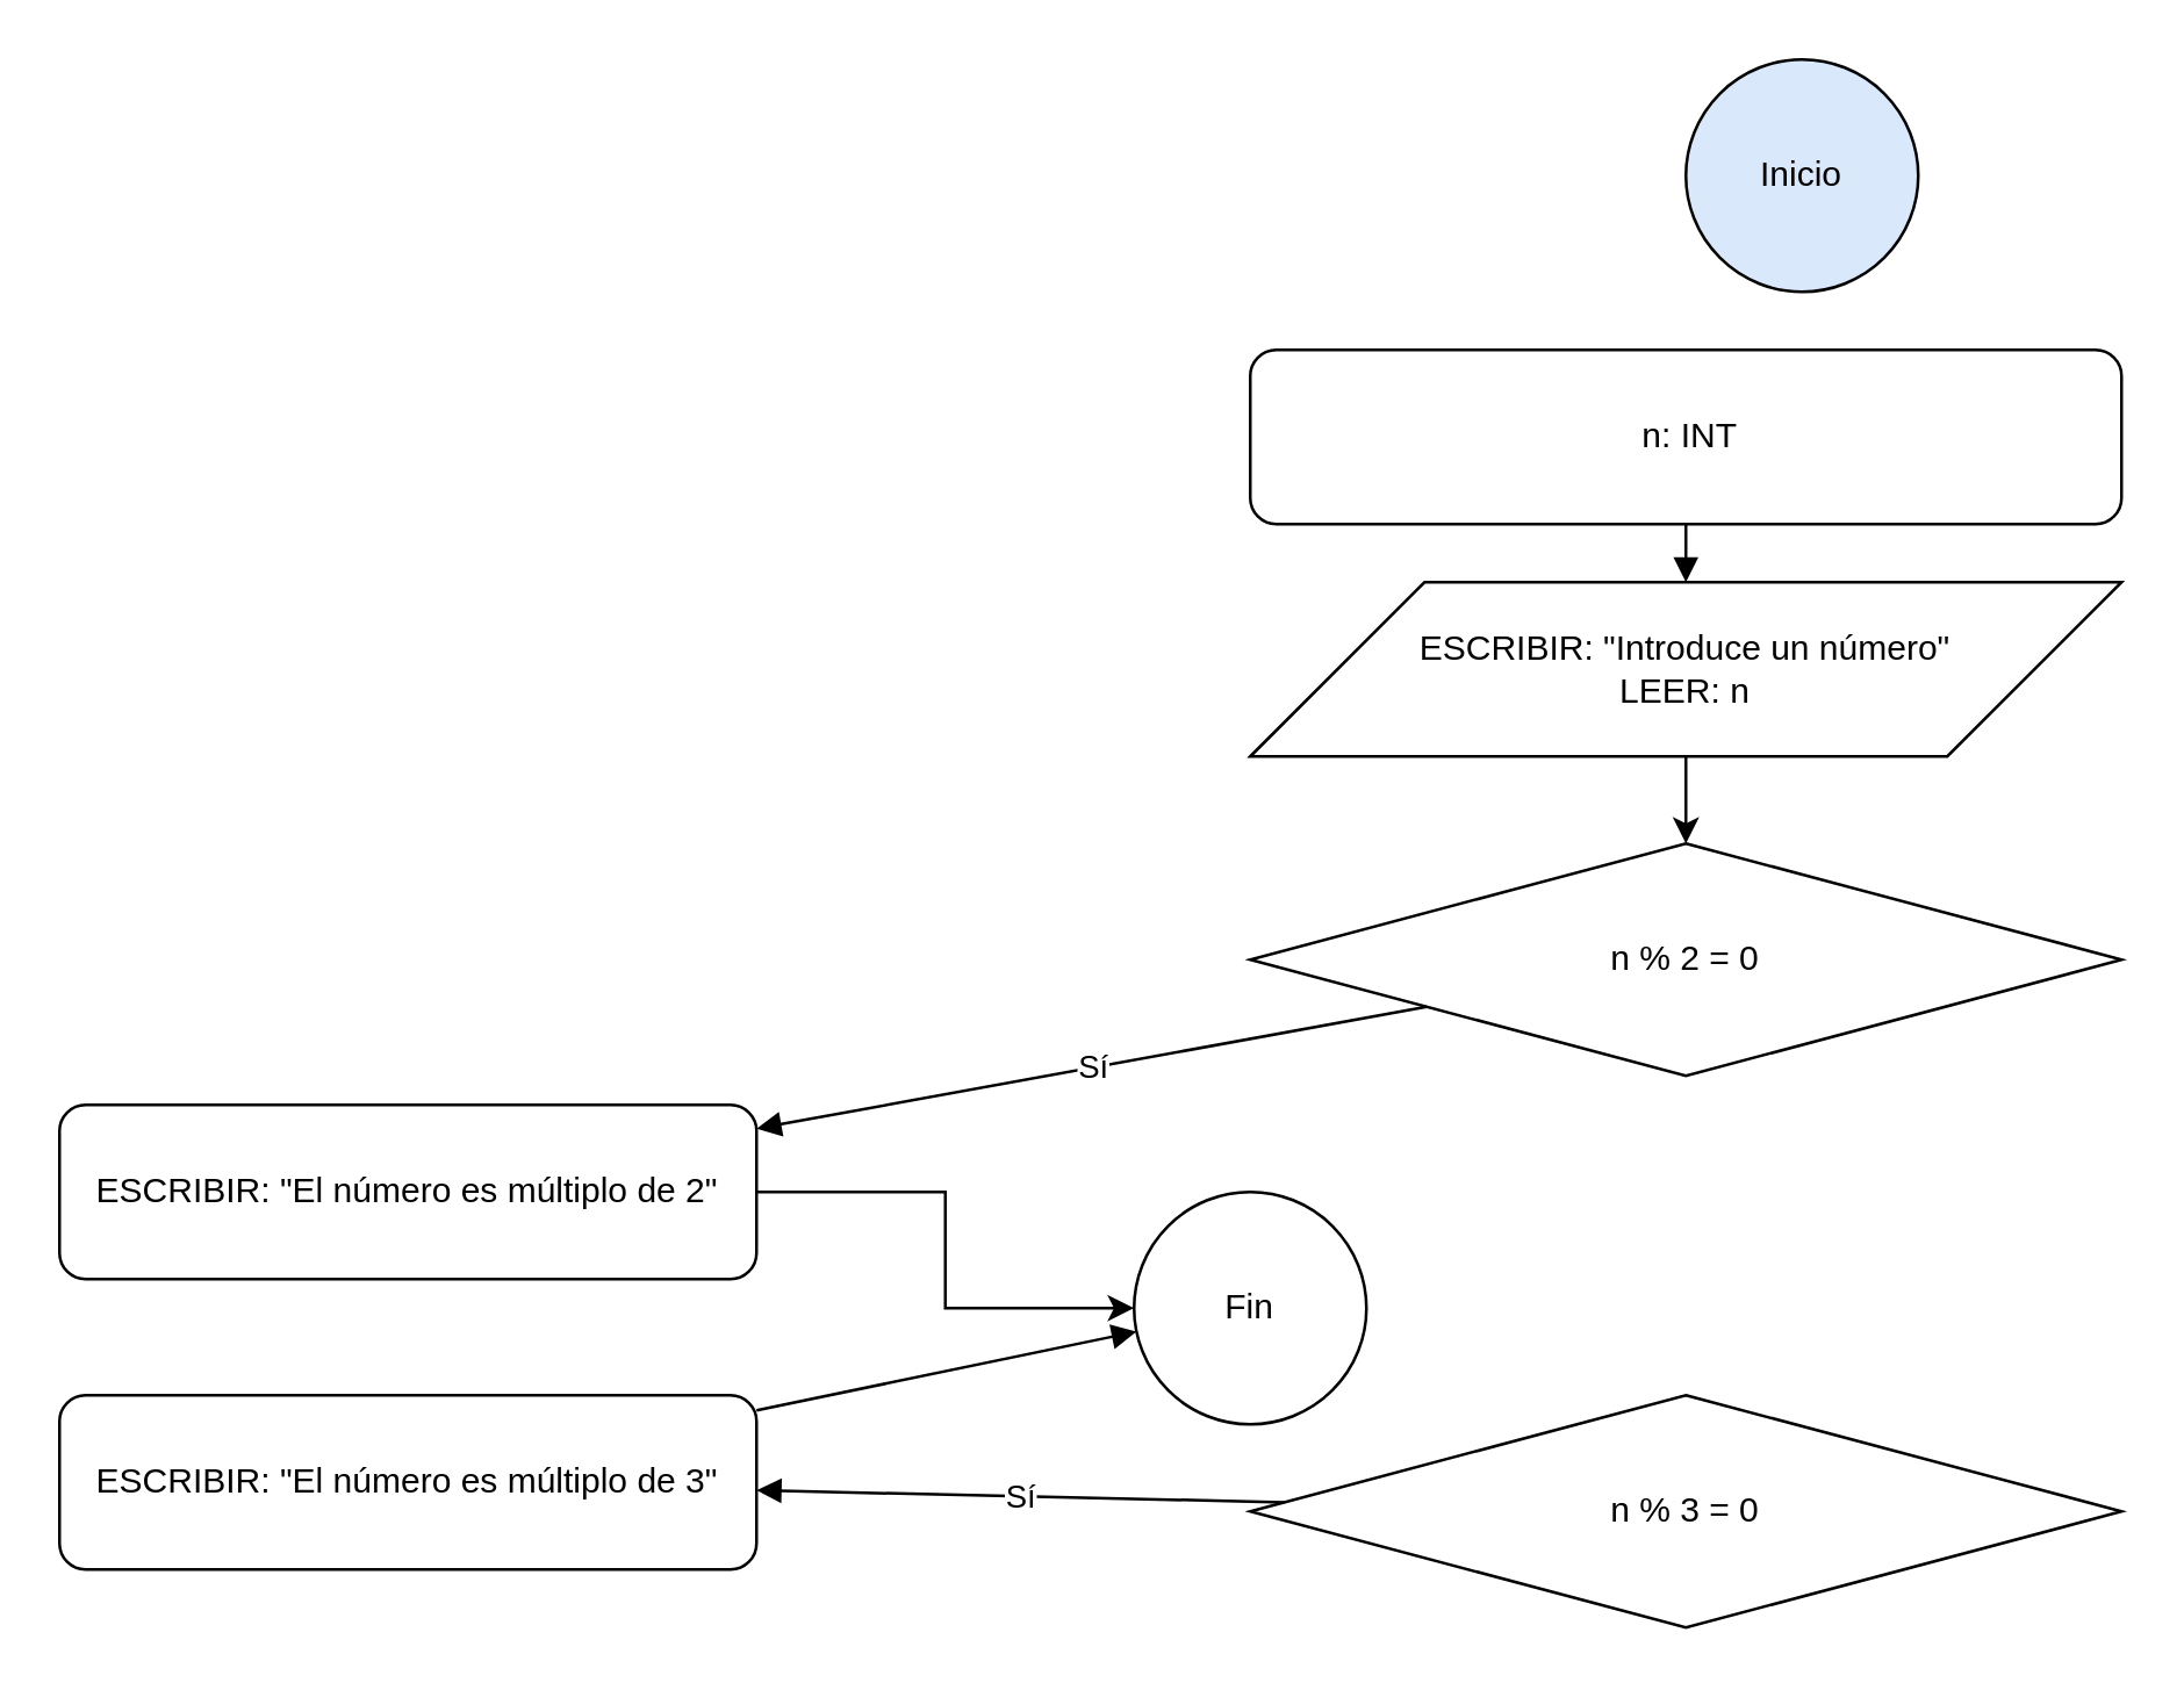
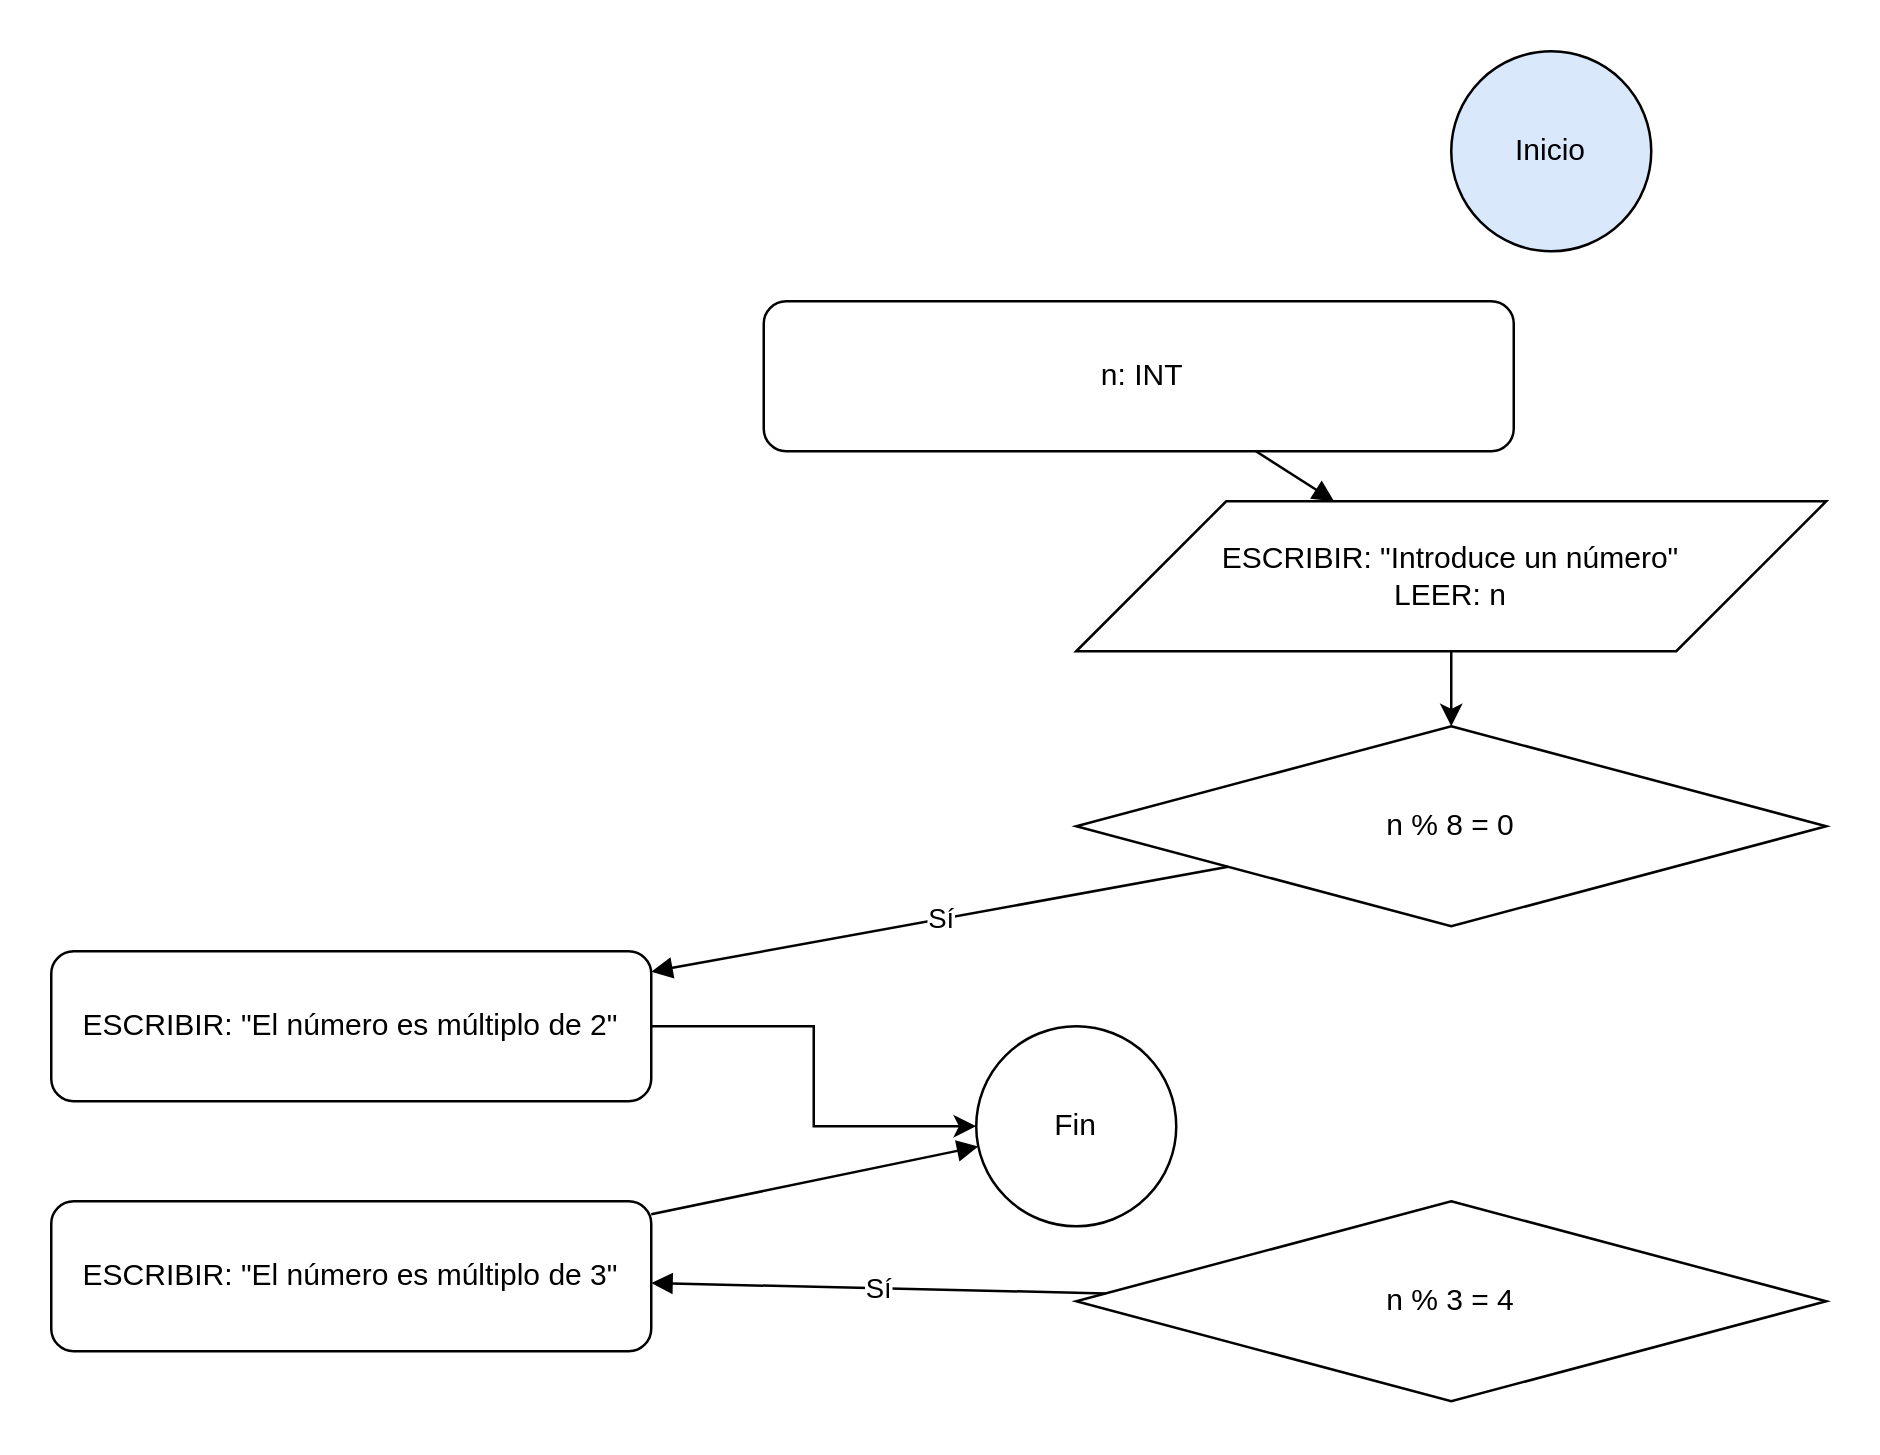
- <mxCell id="3" value="&amp;nbsp;n: INT" style="rounded=1;whiteSpace=wrap;html=1;" vertex="1" parent="1"><mxGeometry x="430" y="120" width="300" height="60" as="geometry" /></mxCell>
+ <mxCell id="3" value="&amp;nbsp;n: INT" style="rounded=1;whiteSpace=wrap;html=1;" vertex="1" parent="1"><mxGeometry x="305" y="120" width="300" height="60" as="geometry" /></mxCell>
- <mxCell id="6" value="n % 2 = 0" style="rhombus;whiteSpace=wrap;html=1;" vertex="1" parent="1"><mxGeometry x="430" y="290" width="300" height="80" as="geometry" /></mxCell>
+ <mxCell id="6" value="n % 8 = 0" style="rhombus;whiteSpace=wrap;html=1;" vertex="1" parent="1"><mxGeometry x="430" y="290" width="300" height="80" as="geometry" /></mxCell>
- <mxCell id="9" value="n % 3 = 0" style="rhombus;whiteSpace=wrap;html=1;" vertex="1" parent="1"><mxGeometry x="430" y="480" width="300" height="80" as="geometry" /></mxCell>
+ <mxCell id="9" value="n % 3 = 4" style="rhombus;whiteSpace=wrap;html=1;" vertex="1" parent="1"><mxGeometry x="430" y="480" width="300" height="80" as="geometry" /></mxCell>
